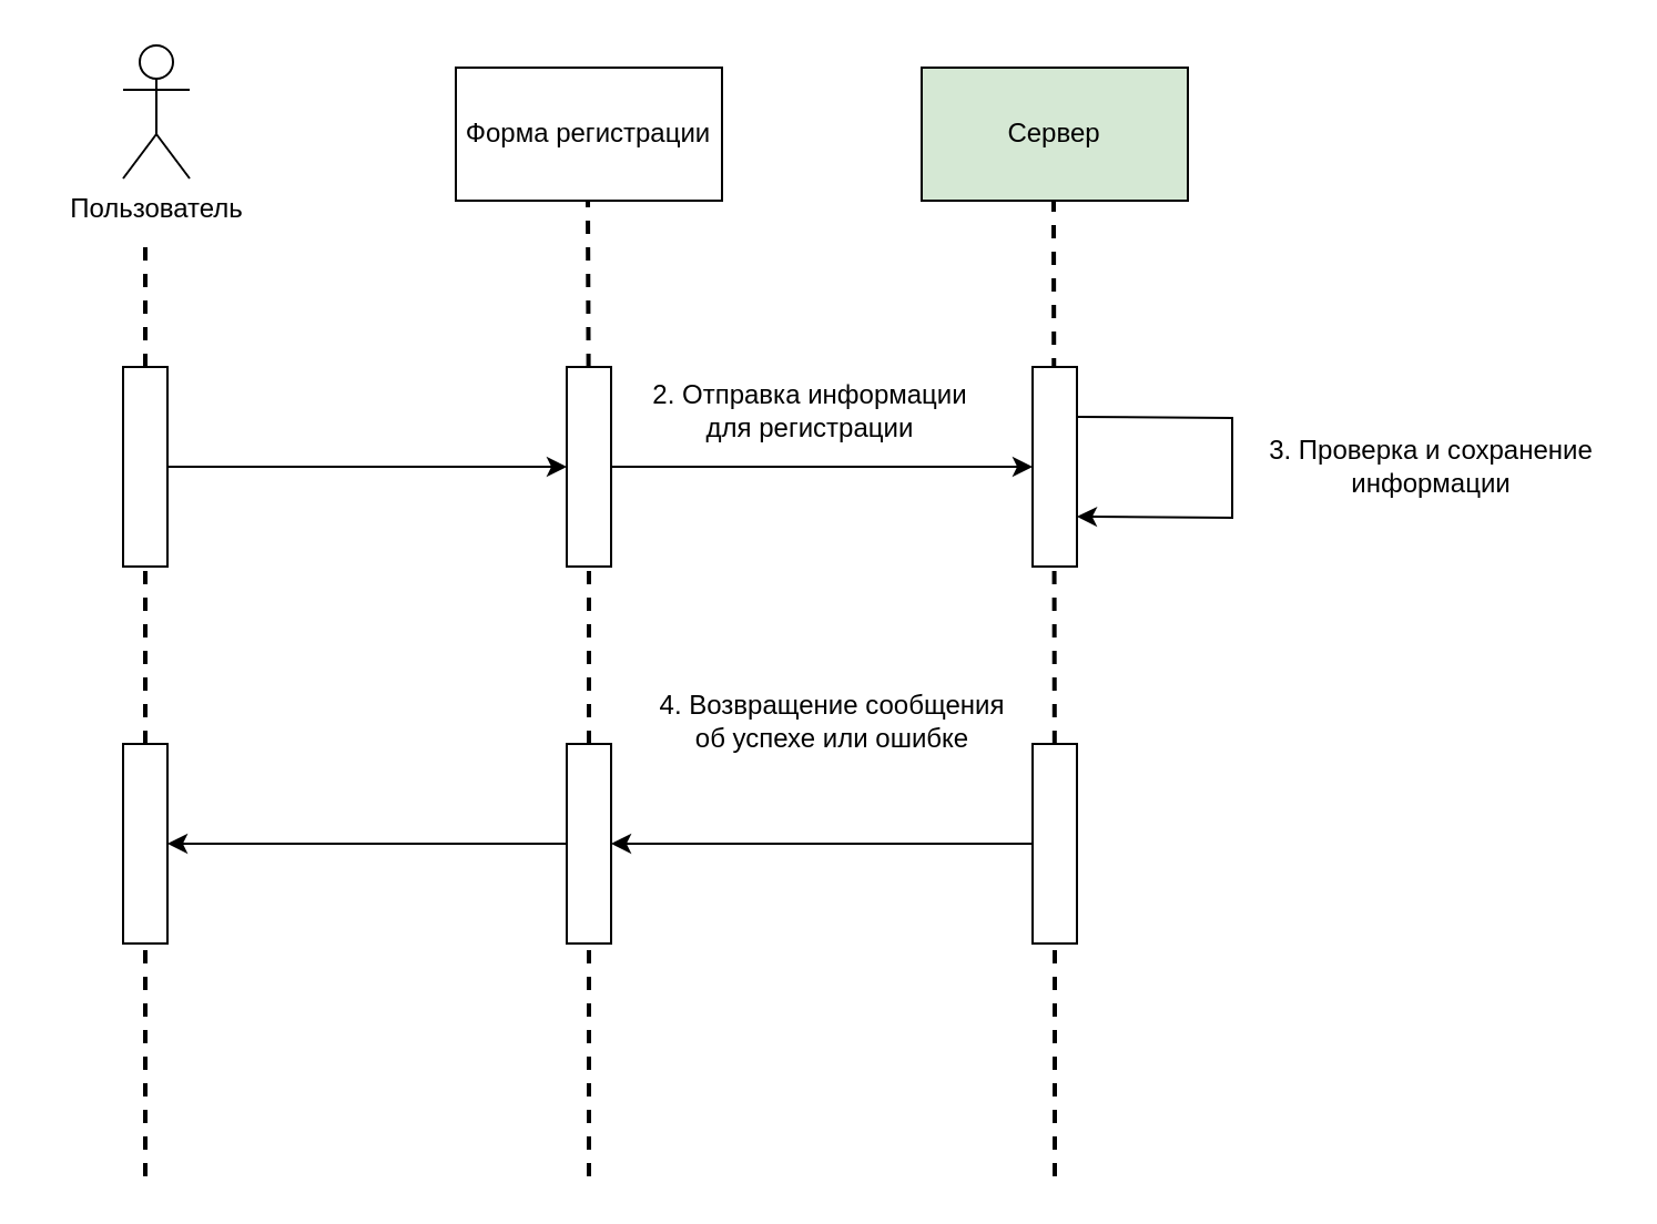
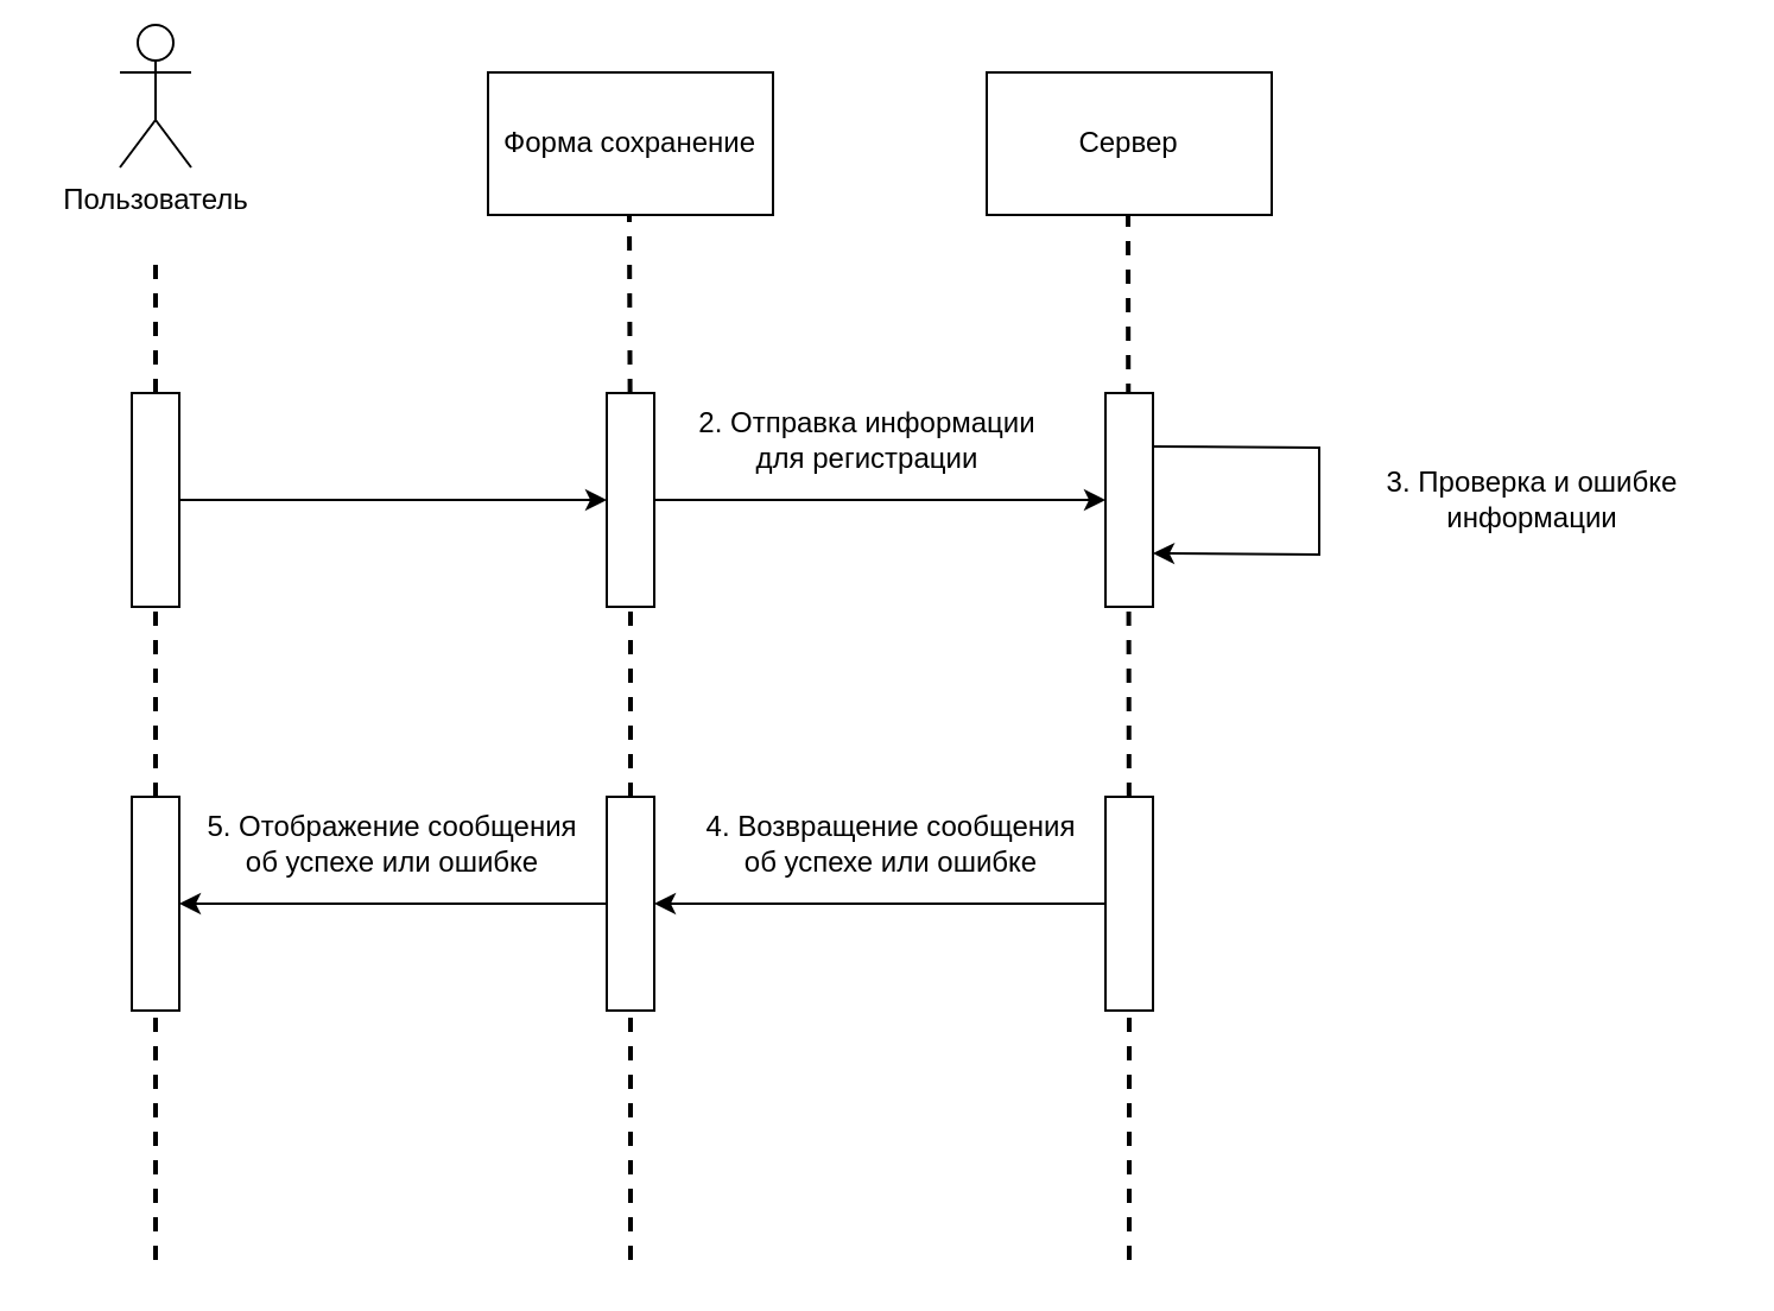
- <mxCell id="2" value="Пользователь" style="shape=umlActor;verticalLabelPosition=bottom;verticalAlign=top;html=1;outlineConnect=0;" vertex="1" parent="1"><mxGeometry x="55" y="20" width="30" height="60" as="geometry" /></mxCell>
+ <mxCell id="2" value="Пользователь" style="shape=umlActor;verticalLabelPosition=bottom;verticalAlign=top;html=1;outlineConnect=0;" vertex="1" parent="1"><mxGeometry x="50" y="10" width="30" height="60" as="geometry" /></mxCell>
- <mxCell id="6" value="Форма регистрации" style="rounded=0;whiteSpace=wrap;html=1;" vertex="1" parent="1"><mxGeometry x="205" y="30" width="120" height="60" as="geometry" /></mxCell>
+ <mxCell id="6" value="Форма сохранение" style="rounded=0;whiteSpace=wrap;html=1;" vertex="1" parent="1"><mxGeometry x="205" y="30" width="120" height="60" as="geometry" /></mxCell>
- <mxCell id="9" value="Сервер" style="rounded=0;whiteSpace=wrap;html=1;fillColor=#d5e8d4;" vertex="1" parent="1"><mxGeometry x="415" y="30" width="120" height="60" as="geometry" /></mxCell>
+ <mxCell id="9" value="Сервер" style="rounded=0;whiteSpace=wrap;html=1;" vertex="1" parent="1"><mxGeometry x="415" y="30" width="120" height="60" as="geometry" /></mxCell>
- <mxCell id="25" value="3. Проверка и сохранение информации" style="text;html=1;strokeColor=none;fillColor=none;align=center;verticalAlign=middle;whiteSpace=wrap;rounded=0;" vertex="1" parent="1"><mxGeometry x="565" y="195" width="160" height="30" as="geometry" /></mxCell>
+ <mxCell id="25" value="3. Проверка и ошибке информации" style="text;html=1;strokeColor=none;fillColor=none;align=center;verticalAlign=middle;whiteSpace=wrap;rounded=0;" vertex="1" parent="1"><mxGeometry x="565" y="195" width="160" height="30" as="geometry" /></mxCell>
- <mxCell id="26" value="4. Возвращение сообщения об успехе или ошибке" style="text;html=1;strokeColor=none;fillColor=none;align=center;verticalAlign=middle;whiteSpace=wrap;rounded=0;" vertex="1" parent="1"><mxGeometry x="295" y="310" width="160" height="30" as="geometry" /></mxCell>
+ <mxCell id="26" value="4. Возвращение сообщения об успехе или ошибке" style="text;html=1;strokeColor=none;fillColor=none;align=center;verticalAlign=middle;whiteSpace=wrap;rounded=0;" vertex="1" parent="1"><mxGeometry x="295" y="340" width="160" height="30" as="geometry" /></mxCell>
+ <mxCell id="27" value="5.&amp;nbsp;Отображение сообщения об успехе или ошибке" style="text;html=1;strokeColor=none;fillColor=none;align=center;verticalAlign=middle;whiteSpace=wrap;rounded=0;" vertex="1" parent="1"><mxGeometry x="85" y="340" width="160" height="30" as="geometry" /></mxCell>
